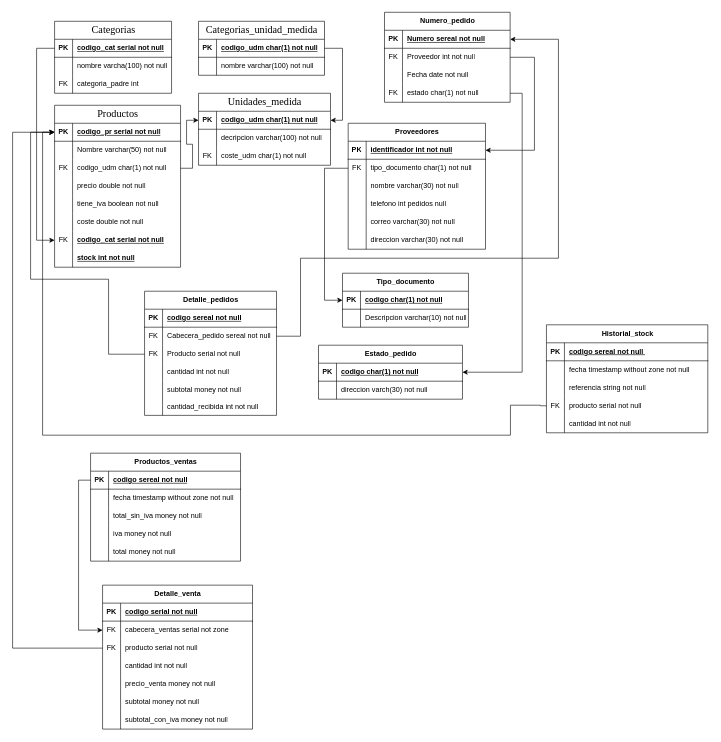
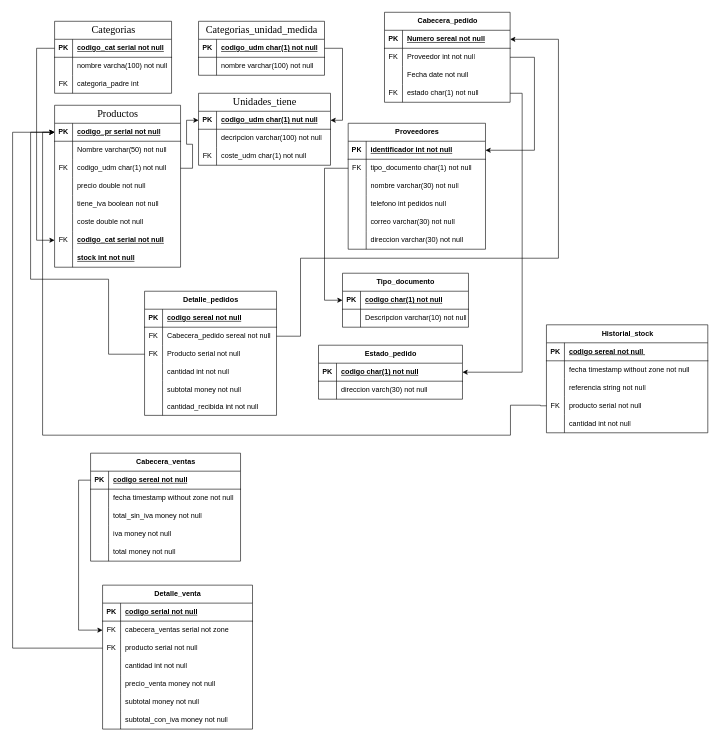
- <mxCell id="83" value="Numero_pedido" style="shape=table;startSize=30;container=1;collapsible=1;childLayout=tableLayout;fixedRows=1;rowLines=0;fontStyle=1;align=center;resizeLast=1;html=1;" parent="1" vertex="1"><mxGeometry x="640" y="20" width="209.46" height="150" as="geometry" /></mxCell>
+ <mxCell id="83" value="Cabecera_pedido" style="shape=table;startSize=30;container=1;collapsible=1;childLayout=tableLayout;fixedRows=1;rowLines=0;fontStyle=1;align=center;resizeLast=1;html=1;" parent="1" vertex="1"><mxGeometry x="640" y="20" width="209.46" height="150" as="geometry" /></mxCell>
- <mxCell id="19" value="&lt;span style=&quot;font-family: Oxygen; font-size: 17px; font-weight: 400; text-align: start; text-wrap: wrap; background-color: rgb(255, 255, 255);&quot;&gt;Unidades_medida&lt;/span&gt;" style="shape=table;startSize=30;container=1;collapsible=1;childLayout=tableLayout;fixedRows=1;rowLines=0;fontStyle=1;align=center;resizeLast=1;html=1;" parent="1" vertex="1"><mxGeometry x="330" y="155" width="220" height="120" as="geometry" /></mxCell>
+ <mxCell id="19" value="&lt;span style=&quot;font-family: Oxygen; font-size: 17px; font-weight: 400; text-align: start; text-wrap: wrap; background-color: rgb(255, 255, 255);&quot;&gt;Unidades_tiene&lt;/span&gt;" style="shape=table;startSize=30;container=1;collapsible=1;childLayout=tableLayout;fixedRows=1;rowLines=0;fontStyle=1;align=center;resizeLast=1;html=1;" parent="1" vertex="1"><mxGeometry x="330" y="155" width="220" height="120" as="geometry" /></mxCell>
- <mxCell id="143" value="Productos_ventas" style="shape=table;startSize=30;container=1;collapsible=1;childLayout=tableLayout;fixedRows=1;rowLines=0;fontStyle=1;align=center;resizeLast=1;html=1;" parent="1" vertex="1"><mxGeometry x="150" y="755" width="250" height="180" as="geometry" /></mxCell>
+ <mxCell id="143" value="Cabecera_ventas" style="shape=table;startSize=30;container=1;collapsible=1;childLayout=tableLayout;fixedRows=1;rowLines=0;fontStyle=1;align=center;resizeLast=1;html=1;" parent="1" vertex="1"><mxGeometry x="150" y="755" width="250" height="180" as="geometry" /></mxCell>
